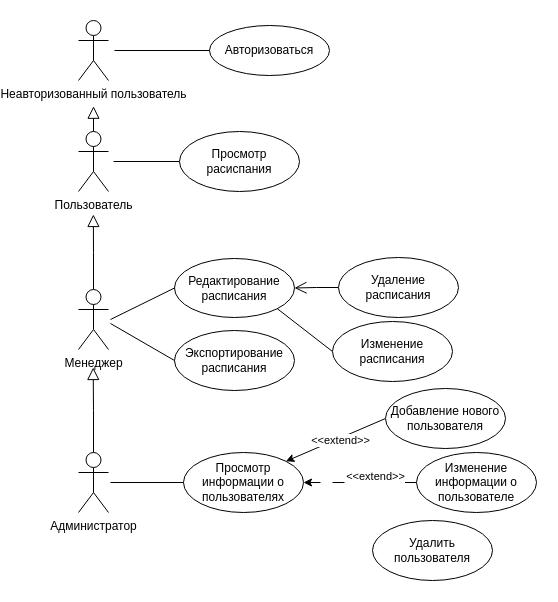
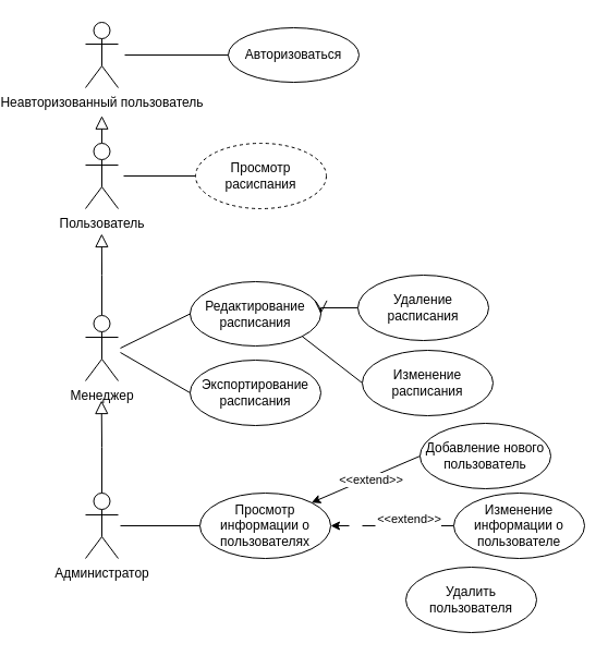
- <mxCell id="8" value="Просмотр расиспания" style="ellipse;whiteSpace=wrap;html=1;" parent="1" vertex="1"><mxGeometry x="121" y="131" width="120" height="60" as="geometry" /></mxCell>
+ <mxCell id="8" value="Просмотр расиспания" style="ellipse;whiteSpace=wrap;html=1;dashed=1;" parent="1" vertex="1"><mxGeometry x="121" y="131" width="120" height="60" as="geometry" /></mxCell>
- <mxCell id="13" value="Удаление расписания" style="ellipse;whiteSpace=wrap;html=1;" parent="1" vertex="1"><mxGeometry x="280" y="257" width="120" height="60" as="geometry" /></mxCell>
+ <mxCell id="13" value="Удаление расписания" style="ellipse;whiteSpace=wrap;html=1;" parent="1" vertex="1"><mxGeometry x="270" y="252" width="120" height="60" as="geometry" /></mxCell>
- <mxCell id="22" value="Добавление нового пользователя" style="ellipse;whiteSpace=wrap;html=1;" parent="1" vertex="1"><mxGeometry x="327" y="388" width="120" height="60" as="geometry" /></mxCell>
+ <mxCell id="22" value="Добавление нового пользователь" style="ellipse;whiteSpace=wrap;html=1;" parent="1" vertex="1"><mxGeometry x="327" y="388" width="120" height="60" as="geometry" /></mxCell>
